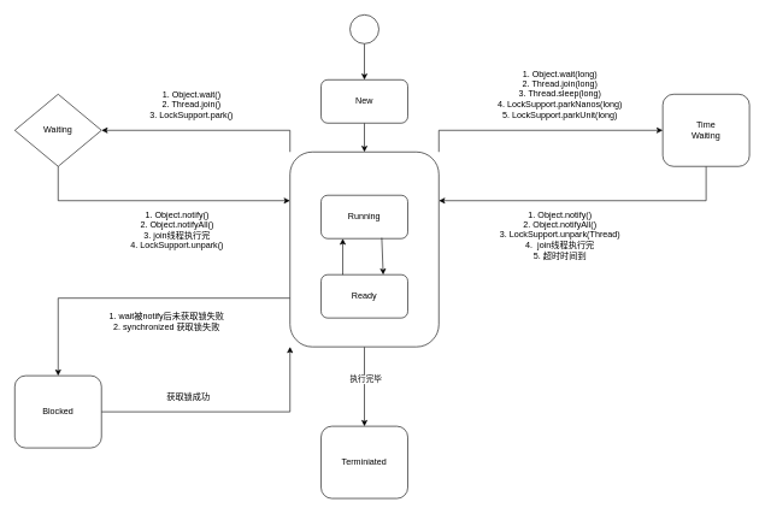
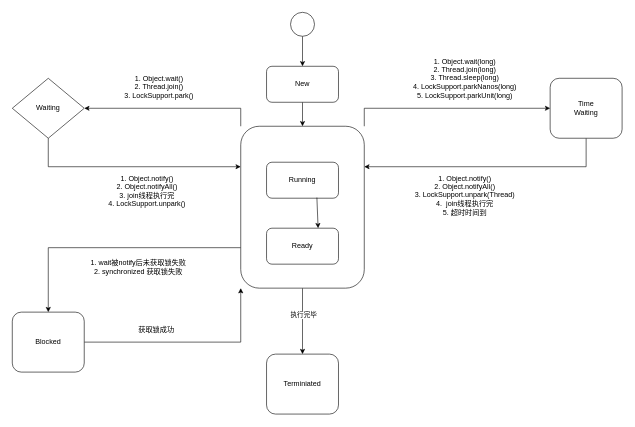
- <mxCell id="14" value="" style="endArrow=classic;html=1;rounded=0;entryX=0.25;entryY=1;entryDx=0;entryDy=0;exitX=0.25;exitY=0;exitDx=0;exitDy=0;" edge="1" parent="1" source="13" target="12"><mxGeometry width="50" height="50" relative="1" as="geometry"><mxPoint x="474" y="370" as="sourcePoint" /><mxPoint x="530" y="370" as="targetPoint" /></mxGeometry></mxCell>
